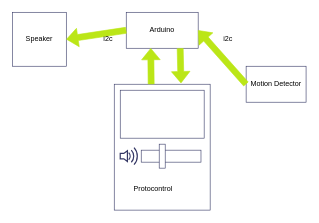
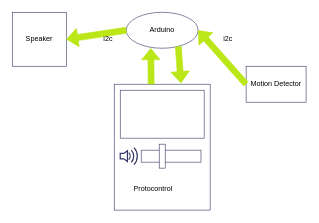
- <mxCell id="2" value="Arduino" style="rounded=0;whiteSpace=wrap;html=1;strokeColor=#343764;" vertex="1" parent="1"><mxGeometry x="210" y="20" width="120" height="60" as="geometry" /></mxCell>
+ <mxCell id="2" value="Arduino" style="ellipse;whiteSpace=wrap;html=1;strokeColor=#343764;" vertex="1" parent="1"><mxGeometry x="210" y="20" width="120" height="60" as="geometry" /></mxCell>
